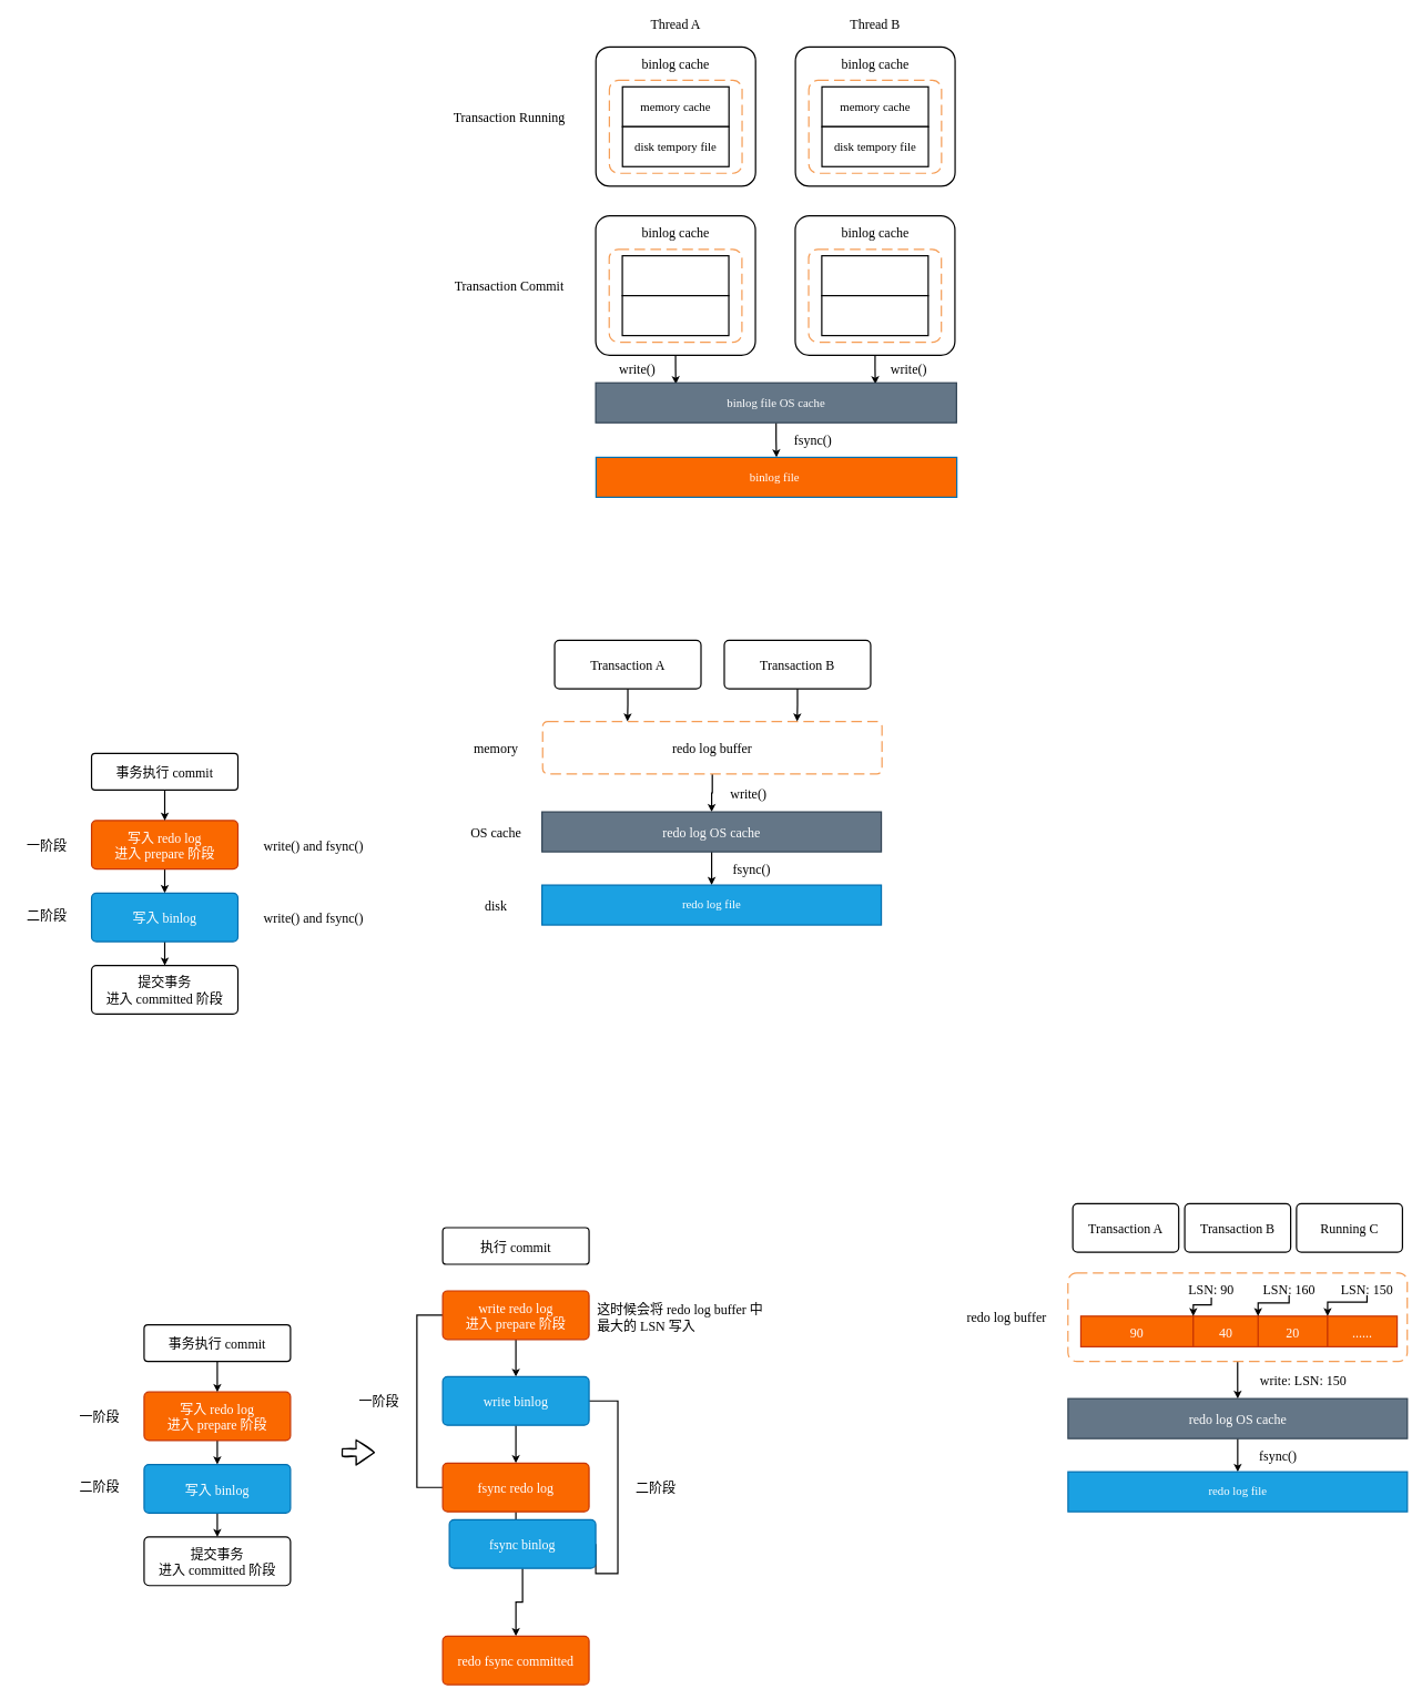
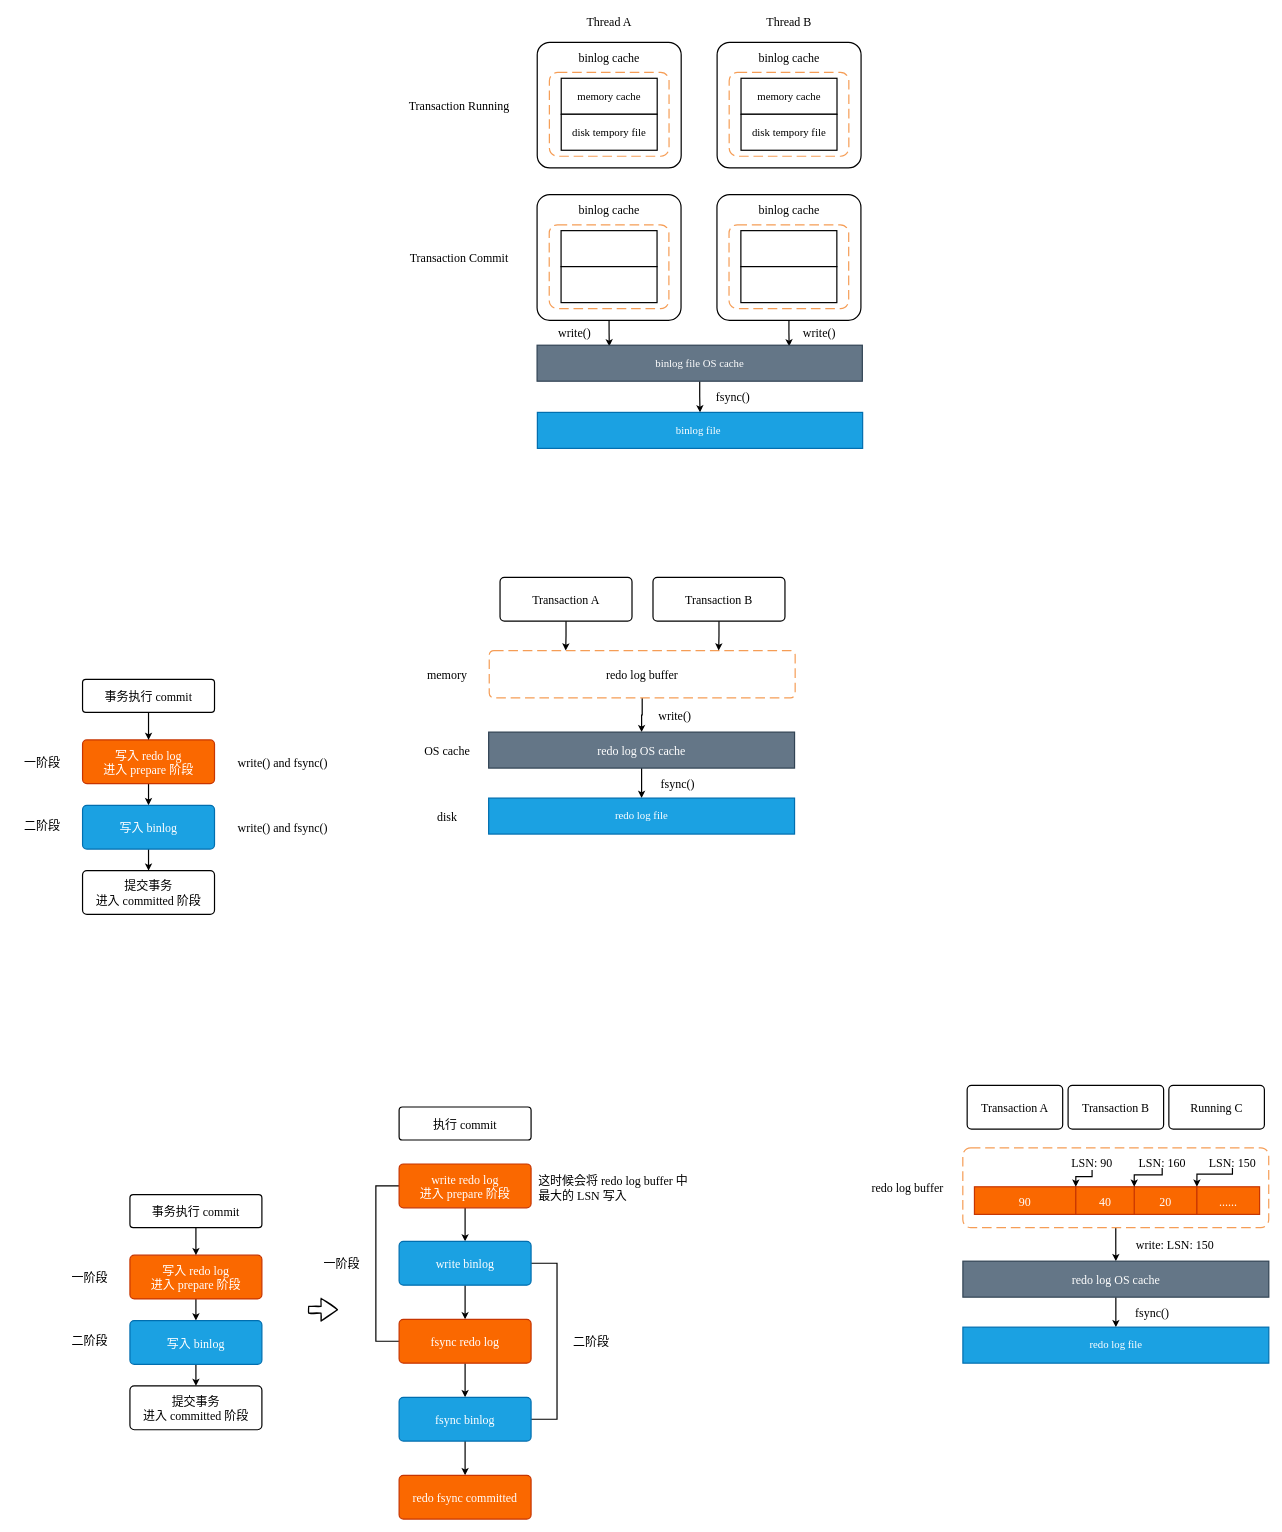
- <mxCell id="32" value="binlog file&amp;nbsp;" style="rounded=0;whiteSpace=wrap;html=1;strokeWidth=2;fontFamily=Comic Sans MS;fontSize=18;fillColor=#fa6800;strokeColor=#006EAF;fontColor=#ffffff;" vertex="1" parent="1"><mxGeometry x="895.25" y="687" width="542.25" height="60" as="geometry" /></mxCell>
+ <mxCell id="32" value="binlog file&amp;nbsp;" style="rounded=0;whiteSpace=wrap;html=1;strokeWidth=2;fontFamily=Comic Sans MS;fontSize=18;fillColor=#1ba1e2;strokeColor=#006EAF;fontColor=#ffffff;" vertex="1" parent="1"><mxGeometry x="895.25" y="687" width="542.25" height="60" as="geometry" /></mxCell>
- <mxCell id="89" value="fsync binlog" style="rounded=1;arcSize=10;fillColor=#1ba1e2;strokeWidth=2;fontFamily=Comic Sans MS;fontSize=20;strokeColor=#006EAF;fontColor=#ffffff;" vertex="1" parent="1"><mxGeometry x="674.75" y="2284" width="220" height="73" as="geometry" /></mxCell>
+ <mxCell id="89" value="fsync binlog" style="rounded=1;arcSize=10;fillColor=#1ba1e2;strokeWidth=2;fontFamily=Comic Sans MS;fontSize=20;strokeColor=#006EAF;fontColor=#ffffff;" vertex="1" parent="1"><mxGeometry x="664.75" y="2329" width="220" height="73" as="geometry" /></mxCell>
